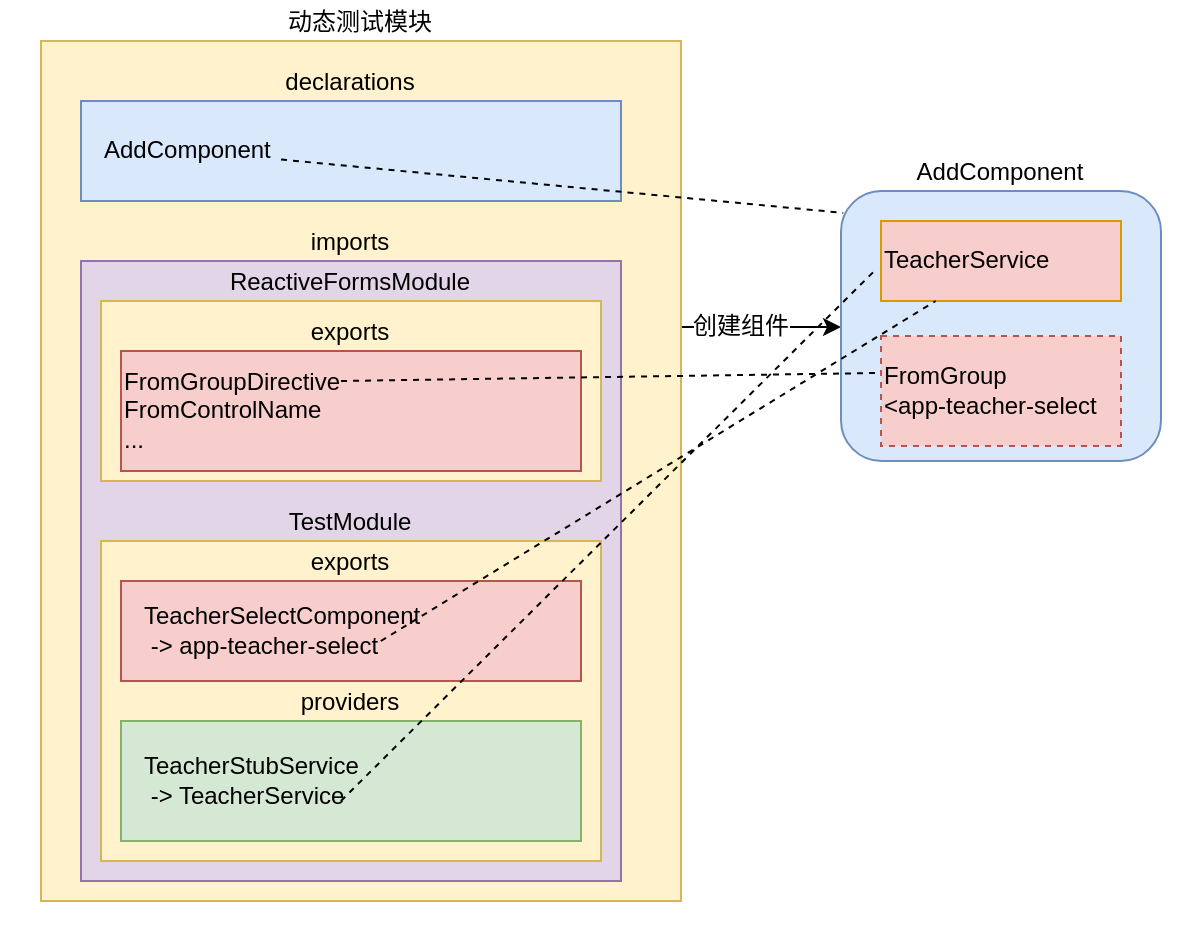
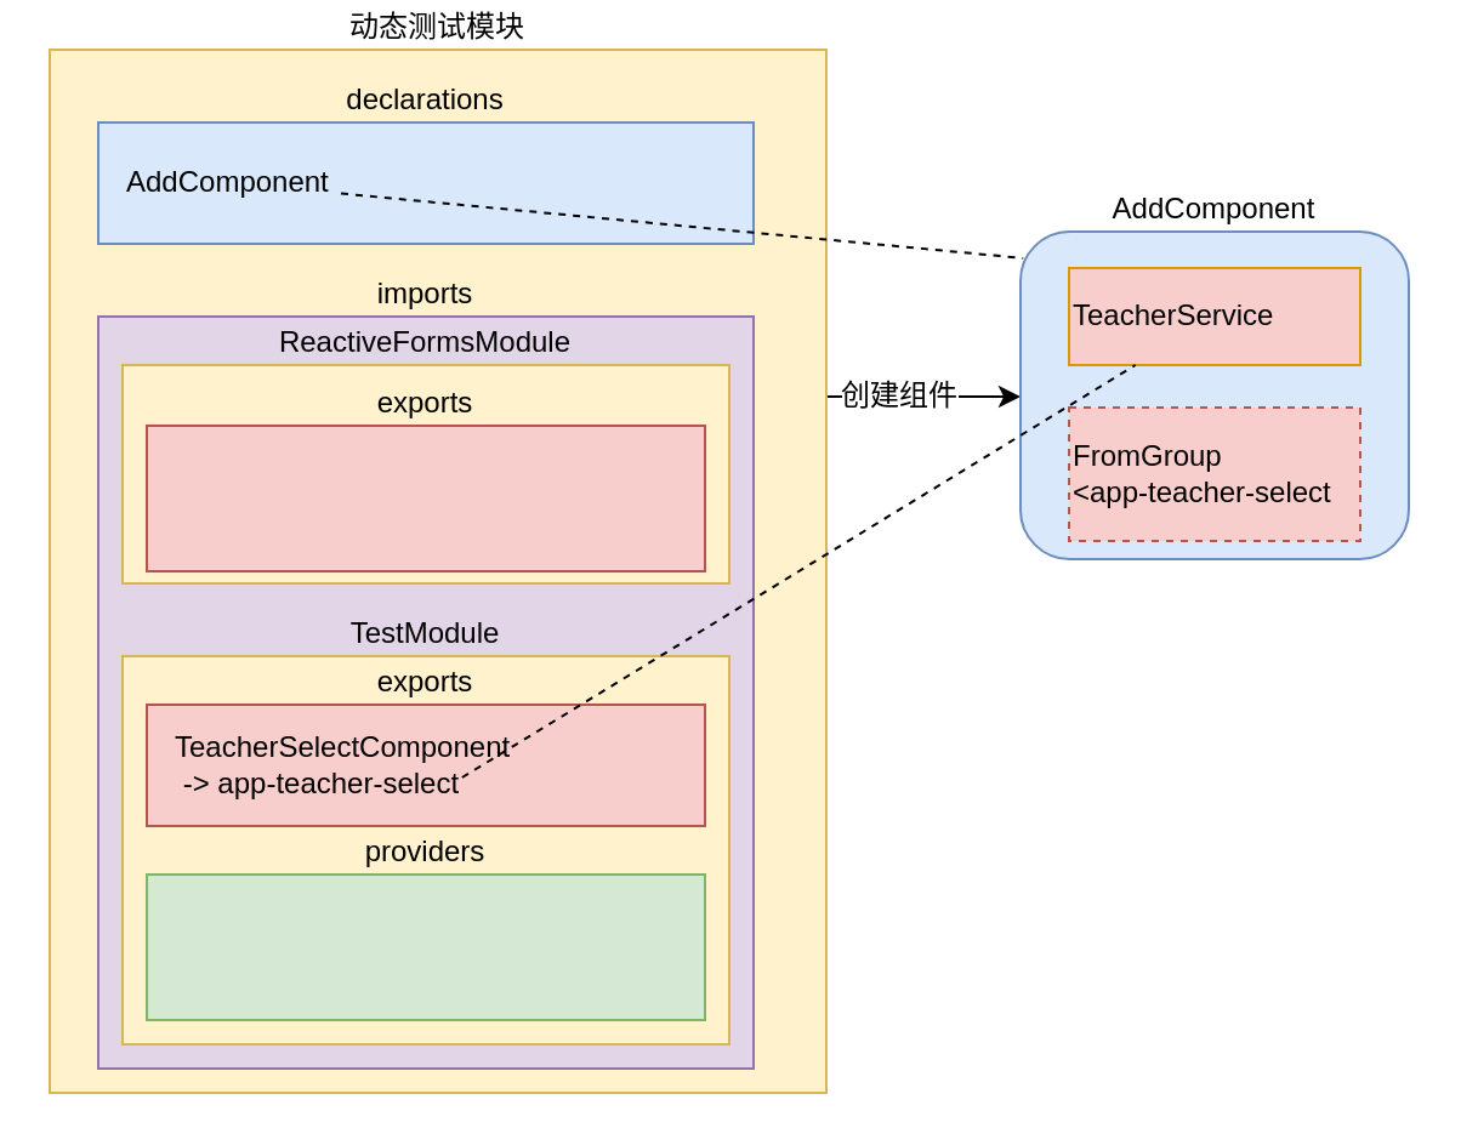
- <mxCell id="22" value="" style="endArrow=none;dashed=1;html=1;exitX=0.786;exitY=0.125;exitDx=0;exitDy=0;exitPerimeter=0;entryX=-0.005;entryY=0.336;entryDx=0;entryDy=0;entryPerimeter=0;" edge="1" parent="1" source="11" target="19"><mxGeometry width="50" height="50" relative="1" as="geometry"><mxPoint x="420" y="330" as="sourcePoint" /><mxPoint x="470" y="280" as="targetPoint" /><Array as="points" /></mxGeometry></mxCell>
- <mxCell id="11" value="FromGroupDirective&lt;br&gt;FromControlName&lt;br&gt;..." style="text;html=1;strokeColor=none;fillColor=none;align=left;verticalAlign=middle;whiteSpace=wrap;rounded=0;" parent="9" vertex="1"><mxGeometry y="10" width="140" height="40" as="geometry" /></mxCell>
- <mxCell id="21" value="" style="endArrow=none;dashed=1;html=1;exitX=0.476;exitY=0.75;exitDx=0;exitDy=0;exitPerimeter=0;entryX=-0.024;entryY=0.614;entryDx=0;entryDy=0;entryPerimeter=0;" edge="1" parent="1" source="16" target="18"><mxGeometry width="50" height="50" relative="1" as="geometry"><mxPoint x="400" y="370" as="sourcePoint" /><mxPoint x="450" y="320" as="targetPoint" /></mxGeometry></mxCell>
- <mxCell id="16" value="TeacherStubService&lt;br&gt;&amp;nbsp;-&amp;gt; TeacherService&amp;nbsp;&amp;nbsp;" style="text;html=1;strokeColor=none;fillColor=none;align=left;verticalAlign=middle;whiteSpace=wrap;rounded=0;" vertex="1" parent="1"><mxGeometry x="70" y="370" width="210" height="40" as="geometry" /></mxCell>
